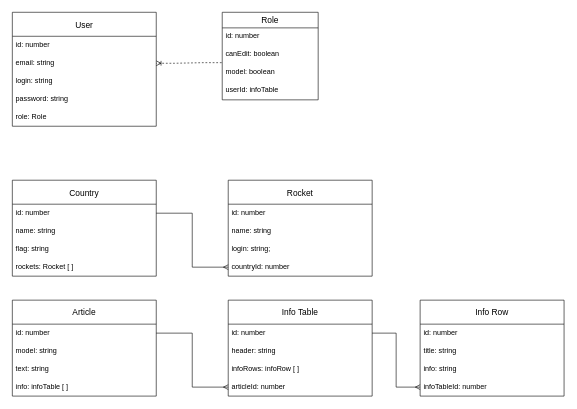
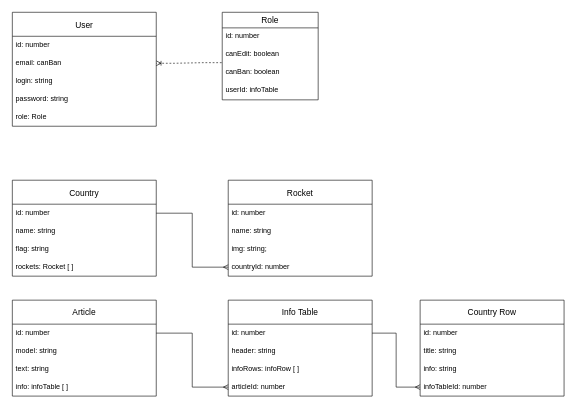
- <mxCell id="32" value="email: string" style="text;strokeColor=none;fillColor=none;spacingLeft=4;spacingRight=4;overflow=hidden;rotatable=0;points=[[0,0.5],[1,0.5]];portConstraint=eastwest;fontSize=12;" vertex="1" parent="30"><mxGeometry y="70" width="240" height="30" as="geometry" /></mxCell>
+ <mxCell id="32" value="email: canBan" style="text;strokeColor=none;fillColor=none;spacingLeft=4;spacingRight=4;overflow=hidden;rotatable=0;points=[[0,0.5],[1,0.5]];portConstraint=eastwest;fontSize=12;" vertex="1" parent="30"><mxGeometry y="70" width="240" height="30" as="geometry" /></mxCell>
- <mxCell id="39" value="model: boolean" style="text;strokeColor=none;fillColor=none;spacingLeft=4;spacingRight=4;overflow=hidden;rotatable=0;points=[[0,0.5],[1,0.5]];portConstraint=eastwest;fontSize=12;" vertex="1" parent="36"><mxGeometry y="86" width="160" height="30" as="geometry" /></mxCell>
+ <mxCell id="39" value="canBan: boolean" style="text;strokeColor=none;fillColor=none;spacingLeft=4;spacingRight=4;overflow=hidden;rotatable=0;points=[[0,0.5],[1,0.5]];portConstraint=eastwest;fontSize=12;" vertex="1" parent="36"><mxGeometry y="86" width="160" height="30" as="geometry" /></mxCell>
- <mxCell id="10" value="login: string;" style="text;strokeColor=none;fillColor=none;spacingLeft=4;spacingRight=4;overflow=hidden;rotatable=0;points=[[0,0.5],[1,0.5]];portConstraint=eastwest;fontSize=12;" vertex="1" parent="7"><mxGeometry y="100" width="240" height="30" as="geometry" /></mxCell>
+ <mxCell id="10" value="img: string;" style="text;strokeColor=none;fillColor=none;spacingLeft=4;spacingRight=4;overflow=hidden;rotatable=0;points=[[0,0.5],[1,0.5]];portConstraint=eastwest;fontSize=12;" vertex="1" parent="7"><mxGeometry y="100" width="240" height="30" as="geometry" /></mxCell>
- <mxCell id="24" value="Info Row" style="swimlane;fontStyle=0;childLayout=stackLayout;horizontal=1;startSize=40;horizontalStack=0;resizeParent=1;resizeParentMax=0;resizeLast=0;collapsible=1;marginBottom=0;align=center;fontSize=14;" vertex="1" parent="1"><mxGeometry x="700" y="500" width="240" height="160" as="geometry" /></mxCell>
+ <mxCell id="24" value="Country Row" style="swimlane;fontStyle=0;childLayout=stackLayout;horizontal=1;startSize=40;horizontalStack=0;resizeParent=1;resizeParentMax=0;resizeLast=0;collapsible=1;marginBottom=0;align=center;fontSize=14;" vertex="1" parent="1"><mxGeometry x="700" y="500" width="240" height="160" as="geometry" /></mxCell>
